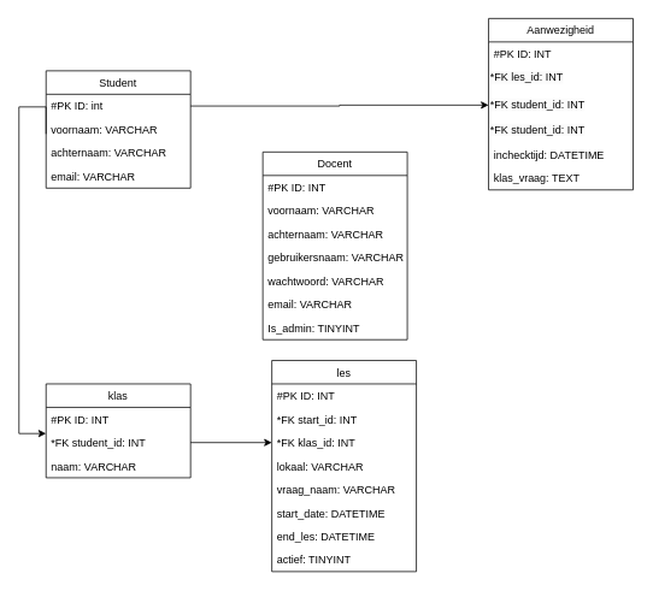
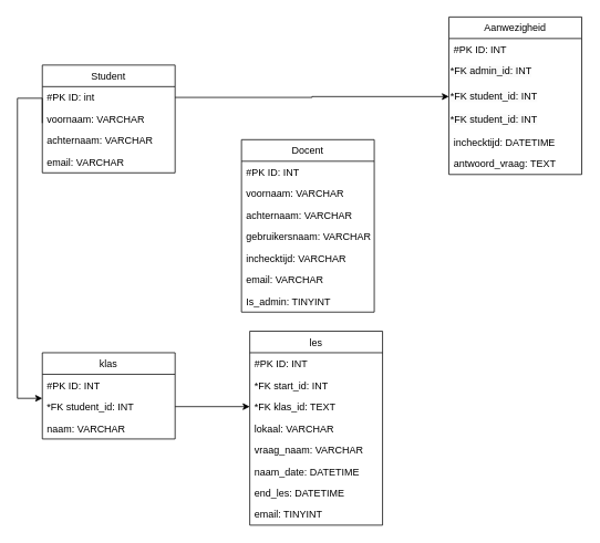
- <mxCell id="31" value="&lt;span style=&quot;color: rgb(0, 0, 0); font-family: Helvetica; font-size: 12px; font-style: normal; font-variant-ligatures: normal; font-variant-caps: normal; font-weight: 400; letter-spacing: normal; orphans: 2; text-align: left; text-indent: 0px; text-transform: none; widows: 2; word-spacing: 0px; -webkit-text-stroke-width: 0px; background-color: rgb(251, 251, 251); text-decoration-thickness: initial; text-decoration-style: initial; text-decoration-color: initial; float: none; display: inline !important;&quot;&gt;*FK les_id: INT&lt;/span&gt;" style="text;whiteSpace=wrap;html=1;" parent="29" vertex="1"><mxGeometry y="52" width="160" height="30" as="geometry" /></mxCell>
+ <mxCell id="31" value="&lt;span style=&quot;color: rgb(0, 0, 0); font-family: Helvetica; font-size: 12px; font-style: normal; font-variant-ligatures: normal; font-variant-caps: normal; font-weight: 400; letter-spacing: normal; orphans: 2; text-align: left; text-indent: 0px; text-transform: none; widows: 2; word-spacing: 0px; -webkit-text-stroke-width: 0px; background-color: rgb(251, 251, 251); text-decoration-thickness: initial; text-decoration-style: initial; text-decoration-color: initial; float: none; display: inline !important;&quot;&gt;*FK admin_id: INT&lt;/span&gt;" style="text;whiteSpace=wrap;html=1;" parent="29" vertex="1"><mxGeometry y="52" width="160" height="30" as="geometry" /></mxCell>
- <mxCell id="35" value="klas_vraag: TEXT" style="text;strokeColor=none;fillColor=none;align=left;verticalAlign=top;spacingLeft=4;spacingRight=4;overflow=hidden;rotatable=0;points=[[0,0.5],[1,0.5]];portConstraint=eastwest;" parent="29" vertex="1"><mxGeometry y="164" width="160" height="26" as="geometry" /></mxCell>
+ <mxCell id="35" value="antwoord_vraag: TEXT" style="text;strokeColor=none;fillColor=none;align=left;verticalAlign=top;spacingLeft=4;spacingRight=4;overflow=hidden;rotatable=0;points=[[0,0.5],[1,0.5]];portConstraint=eastwest;" parent="29" vertex="1"><mxGeometry y="164" width="160" height="26" as="geometry" /></mxCell>
- <mxCell id="11" value="wachtwoord: VARCHAR" style="text;strokeColor=none;fillColor=none;align=left;verticalAlign=top;spacingLeft=4;spacingRight=4;overflow=hidden;rotatable=0;points=[[0,0.5],[1,0.5]];portConstraint=eastwest;" parent="6" vertex="1"><mxGeometry y="130" width="160" height="26" as="geometry" /></mxCell>
+ <mxCell id="11" value="inchecktijd: VARCHAR" style="text;strokeColor=none;fillColor=none;align=left;verticalAlign=top;spacingLeft=4;spacingRight=4;overflow=hidden;rotatable=0;points=[[0,0.5],[1,0.5]];portConstraint=eastwest;" parent="6" vertex="1"><mxGeometry y="130" width="160" height="26" as="geometry" /></mxCell>
- <mxCell id="17" value="*FK klas_id: INT" style="text;strokeColor=none;fillColor=none;align=left;verticalAlign=top;spacingLeft=4;spacingRight=4;overflow=hidden;rotatable=0;points=[[0,0.5],[1,0.5]];portConstraint=eastwest;" parent="14" vertex="1"><mxGeometry y="78" width="160" height="26" as="geometry" /></mxCell>
+ <mxCell id="17" value="*FK klas_id: TEXT" style="text;strokeColor=none;fillColor=none;align=left;verticalAlign=top;spacingLeft=4;spacingRight=4;overflow=hidden;rotatable=0;points=[[0,0.5],[1,0.5]];portConstraint=eastwest;" parent="14" vertex="1"><mxGeometry y="78" width="160" height="26" as="geometry" /></mxCell>
- <mxCell id="20" value="start_date: DATETIME" style="text;strokeColor=none;fillColor=none;align=left;verticalAlign=top;spacingLeft=4;spacingRight=4;overflow=hidden;rotatable=0;points=[[0,0.5],[1,0.5]];portConstraint=eastwest;" parent="14" vertex="1"><mxGeometry y="156" width="160" height="26" as="geometry" /></mxCell>
+ <mxCell id="20" value="naam_date: DATETIME" style="text;strokeColor=none;fillColor=none;align=left;verticalAlign=top;spacingLeft=4;spacingRight=4;overflow=hidden;rotatable=0;points=[[0,0.5],[1,0.5]];portConstraint=eastwest;" parent="14" vertex="1"><mxGeometry y="156" width="160" height="26" as="geometry" /></mxCell>
- <mxCell id="22" value="actief: TINYINT" style="text;strokeColor=none;fillColor=none;align=left;verticalAlign=top;spacingLeft=4;spacingRight=4;overflow=hidden;rotatable=0;points=[[0,0.5],[1,0.5]];portConstraint=eastwest;" vertex="1" parent="14"><mxGeometry y="208" width="160" height="26" as="geometry" /></mxCell>
+ <mxCell id="22" value="email: TINYINT" style="text;strokeColor=none;fillColor=none;align=left;verticalAlign=top;spacingLeft=4;spacingRight=4;overflow=hidden;rotatable=0;points=[[0,0.5],[1,0.5]];portConstraint=eastwest;" vertex="1" parent="14"><mxGeometry y="208" width="160" height="26" as="geometry" /></mxCell>
